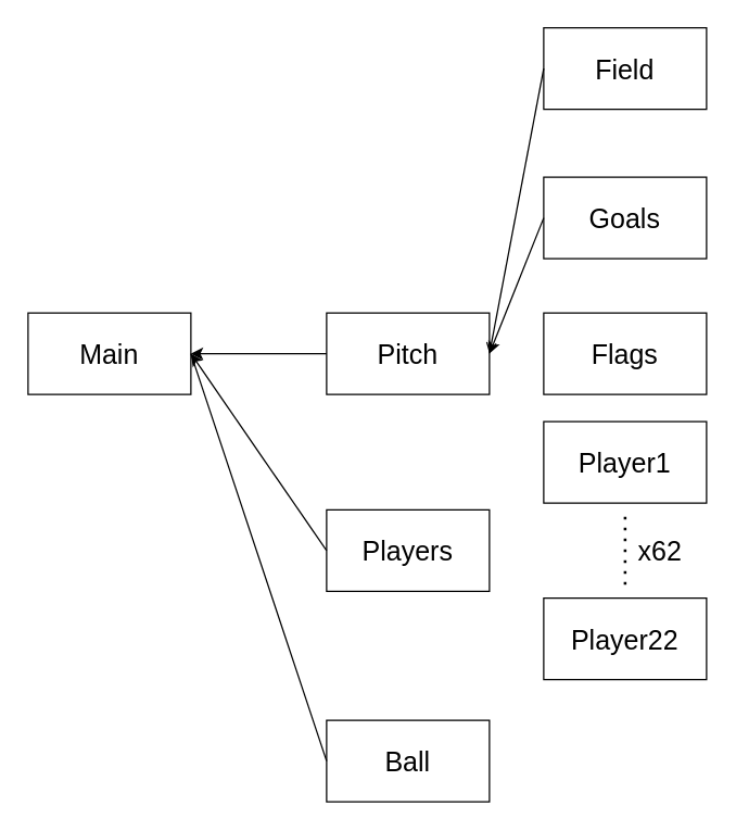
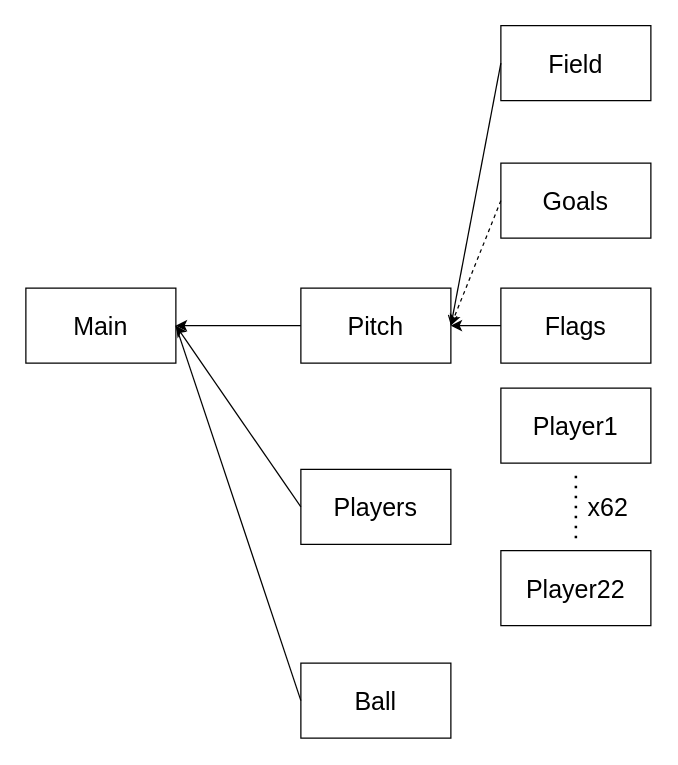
- <mxCell id="24" value="" style="endArrow=classic;html=1;rounded=0;exitX=0;exitY=0.5;exitDx=0;exitDy=0;entryX=1;entryY=0.5;entryDx=0;entryDy=0;" edge="1" parent="1" source="22" target="7"><mxGeometry width="50" height="50" relative="1" as="geometry"><mxPoint x="260" y="280" as="sourcePoint" /><mxPoint x="160" y="280" as="targetPoint" /></mxGeometry></mxCell>
+ <mxCell id="24" value="" style="endArrow=classic;html=1;rounded=0;exitX=0;exitY=0.5;exitDx=0;exitDy=0;entryX=1;entryY=0.5;entryDx=0;entryDy=0;dashed=1;" edge="1" parent="1" source="22" target="7"><mxGeometry width="50" height="50" relative="1" as="geometry"><mxPoint x="260" y="280" as="sourcePoint" /><mxPoint x="160" y="280" as="targetPoint" /></mxGeometry></mxCell>
+ <mxCell id="36" value="" style="endArrow=classic;html=1;rounded=0;exitX=0;exitY=0.5;exitDx=0;exitDy=0;entryX=1;entryY=0.5;entryDx=0;entryDy=0;" edge="1" parent="1" source="35" target="7"><mxGeometry width="50" height="50" relative="1" as="geometry"><mxPoint x="250" y="270" as="sourcePoint" /><mxPoint x="150" y="270" as="targetPoint" /></mxGeometry></mxCell>
